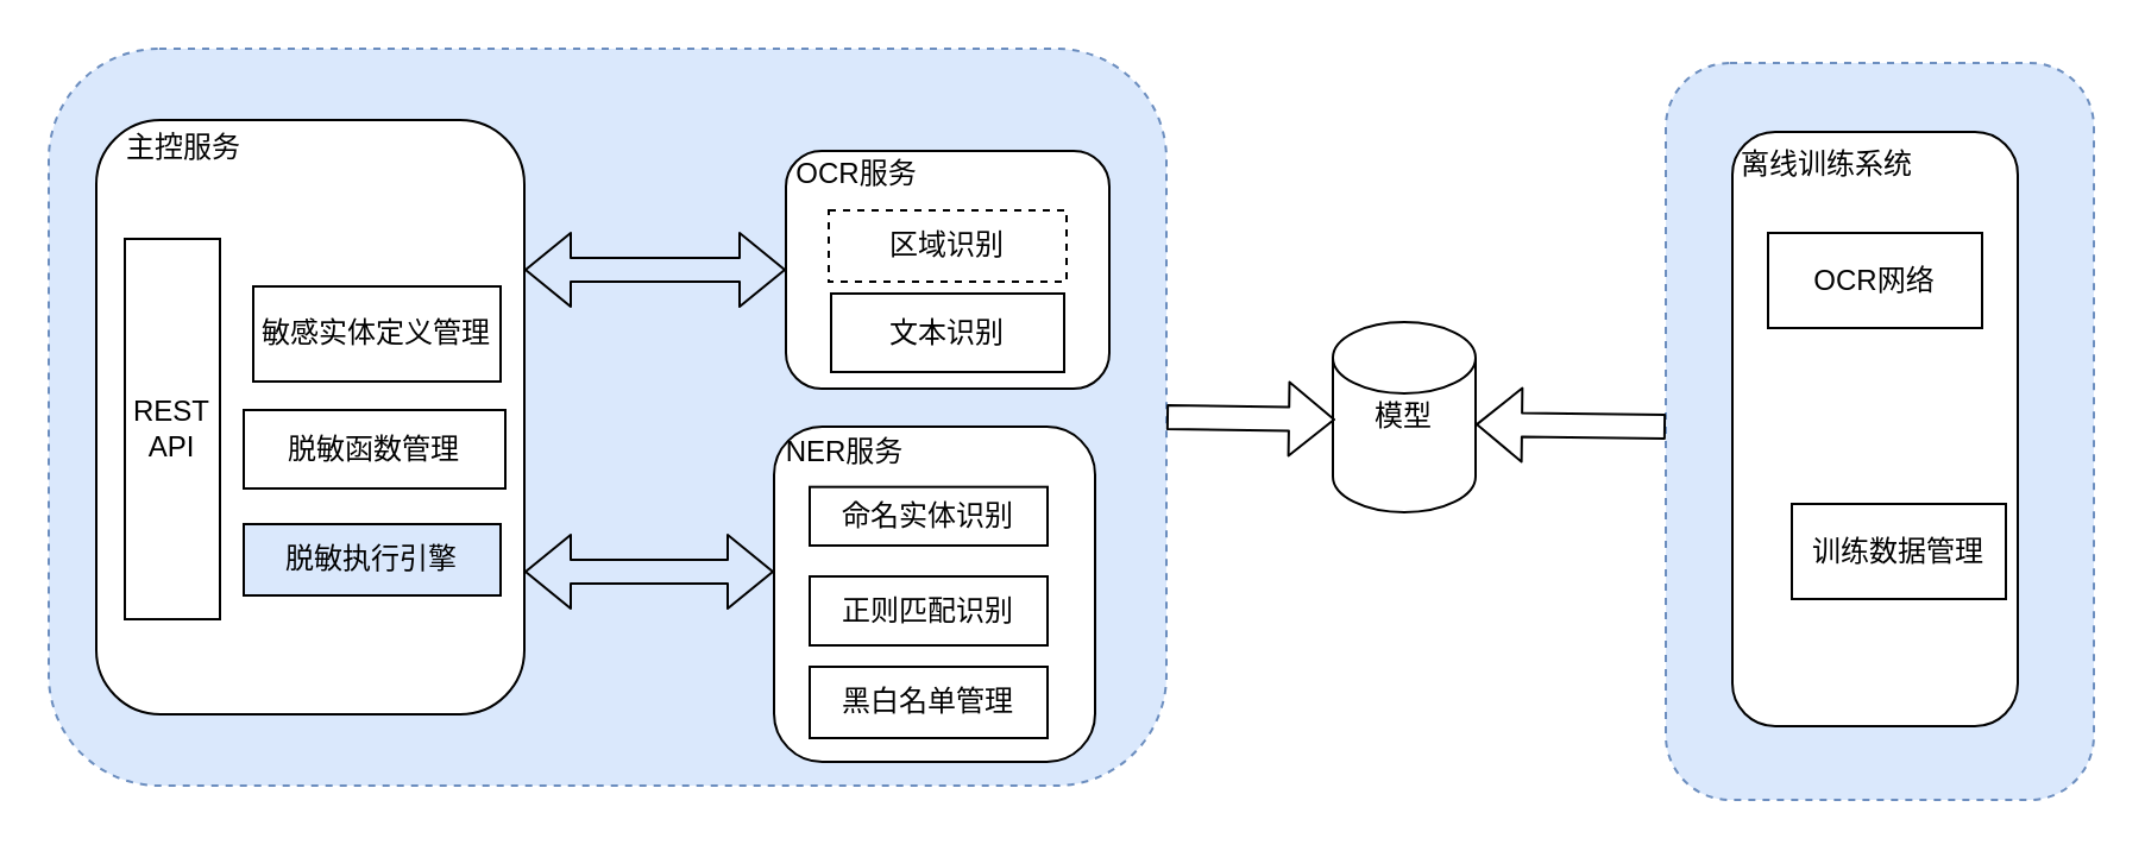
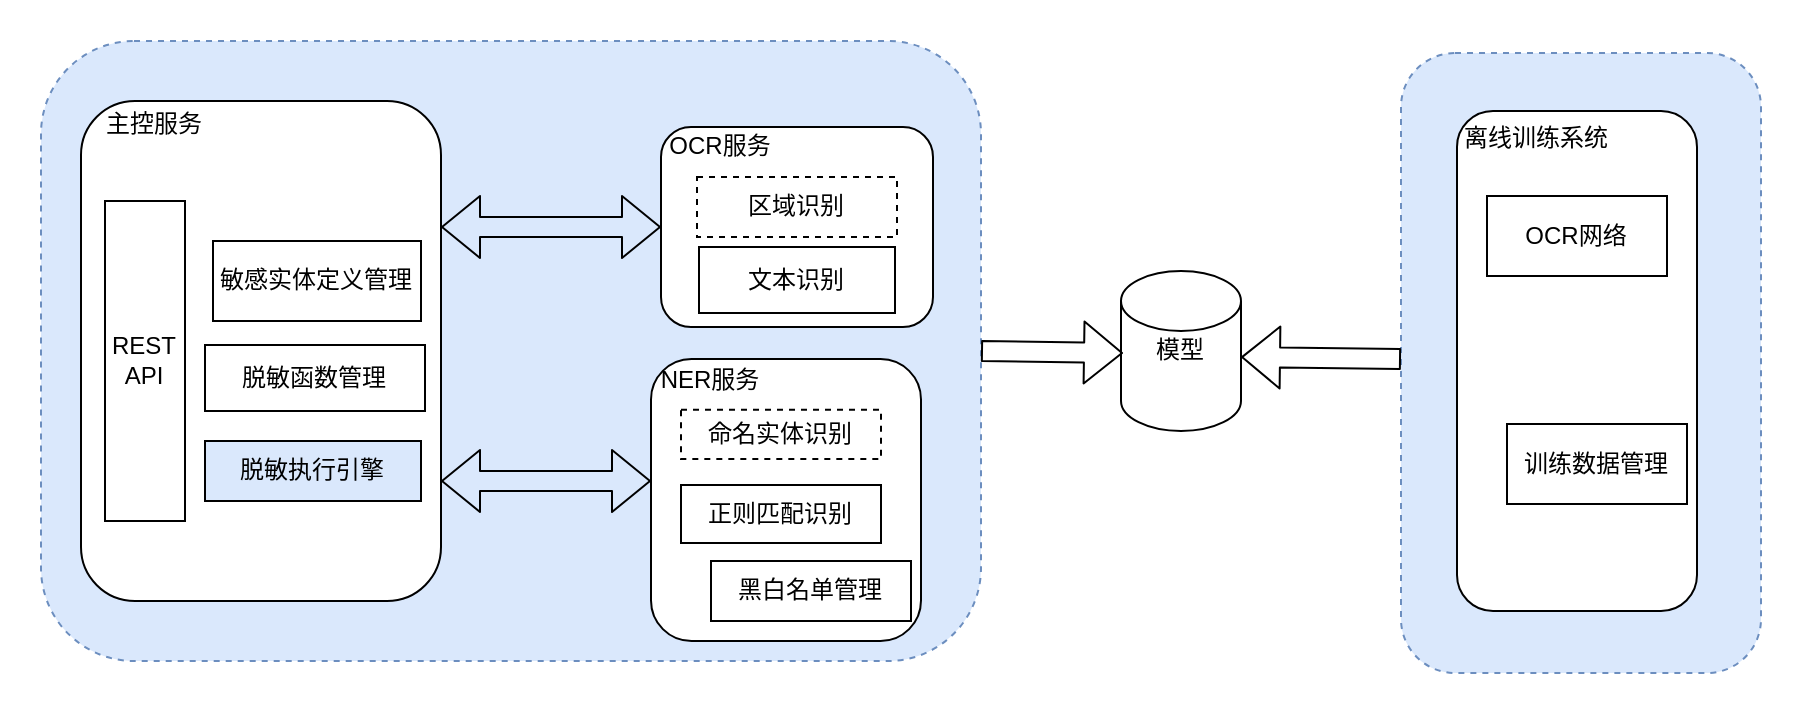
- <mxCell id="30" value="命名实体识别" style="rounded=0;whiteSpace=wrap;html=1;" vertex="1" parent="27"><mxGeometry x="15" y="25.34" width="100" height="24.66" as="geometry" /></mxCell>
+ <mxCell id="30" value="命名实体识别" style="rounded=0;whiteSpace=wrap;html=1;dashed=1;" vertex="1" parent="27"><mxGeometry x="15" y="25.34" width="100" height="24.66" as="geometry" /></mxCell>
- <mxCell id="32" value="黑白名单管理" style="rounded=0;whiteSpace=wrap;html=1;" vertex="1" parent="27"><mxGeometry x="15" y="101" width="100" height="30" as="geometry" /></mxCell>
+ <mxCell id="32" value="黑白名单管理" style="rounded=0;whiteSpace=wrap;html=1;" vertex="1" parent="27"><mxGeometry x="30" y="101" width="100" height="30" as="geometry" /></mxCell>
